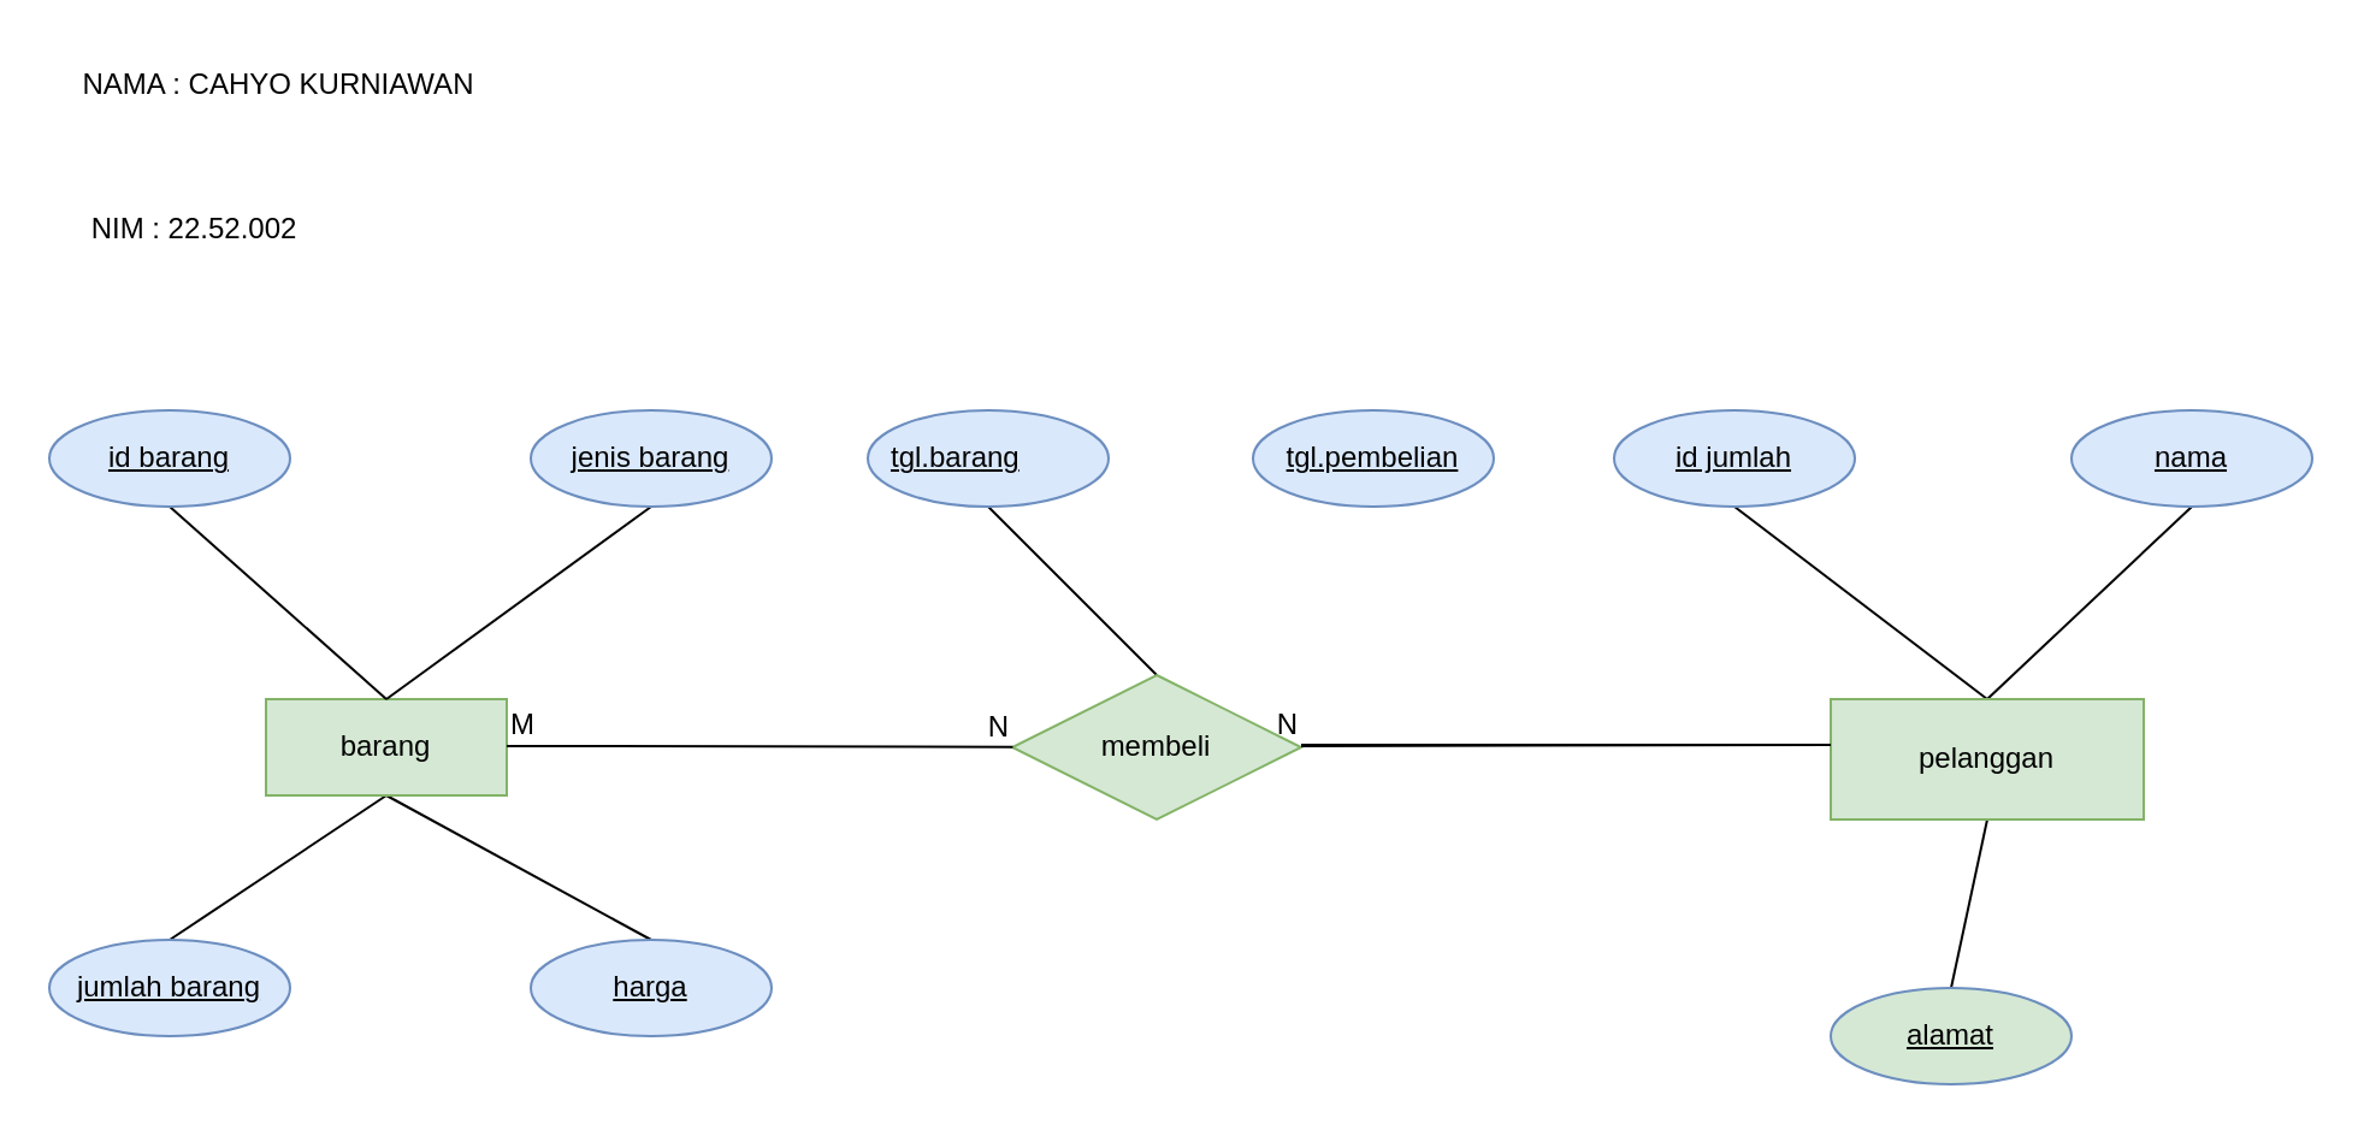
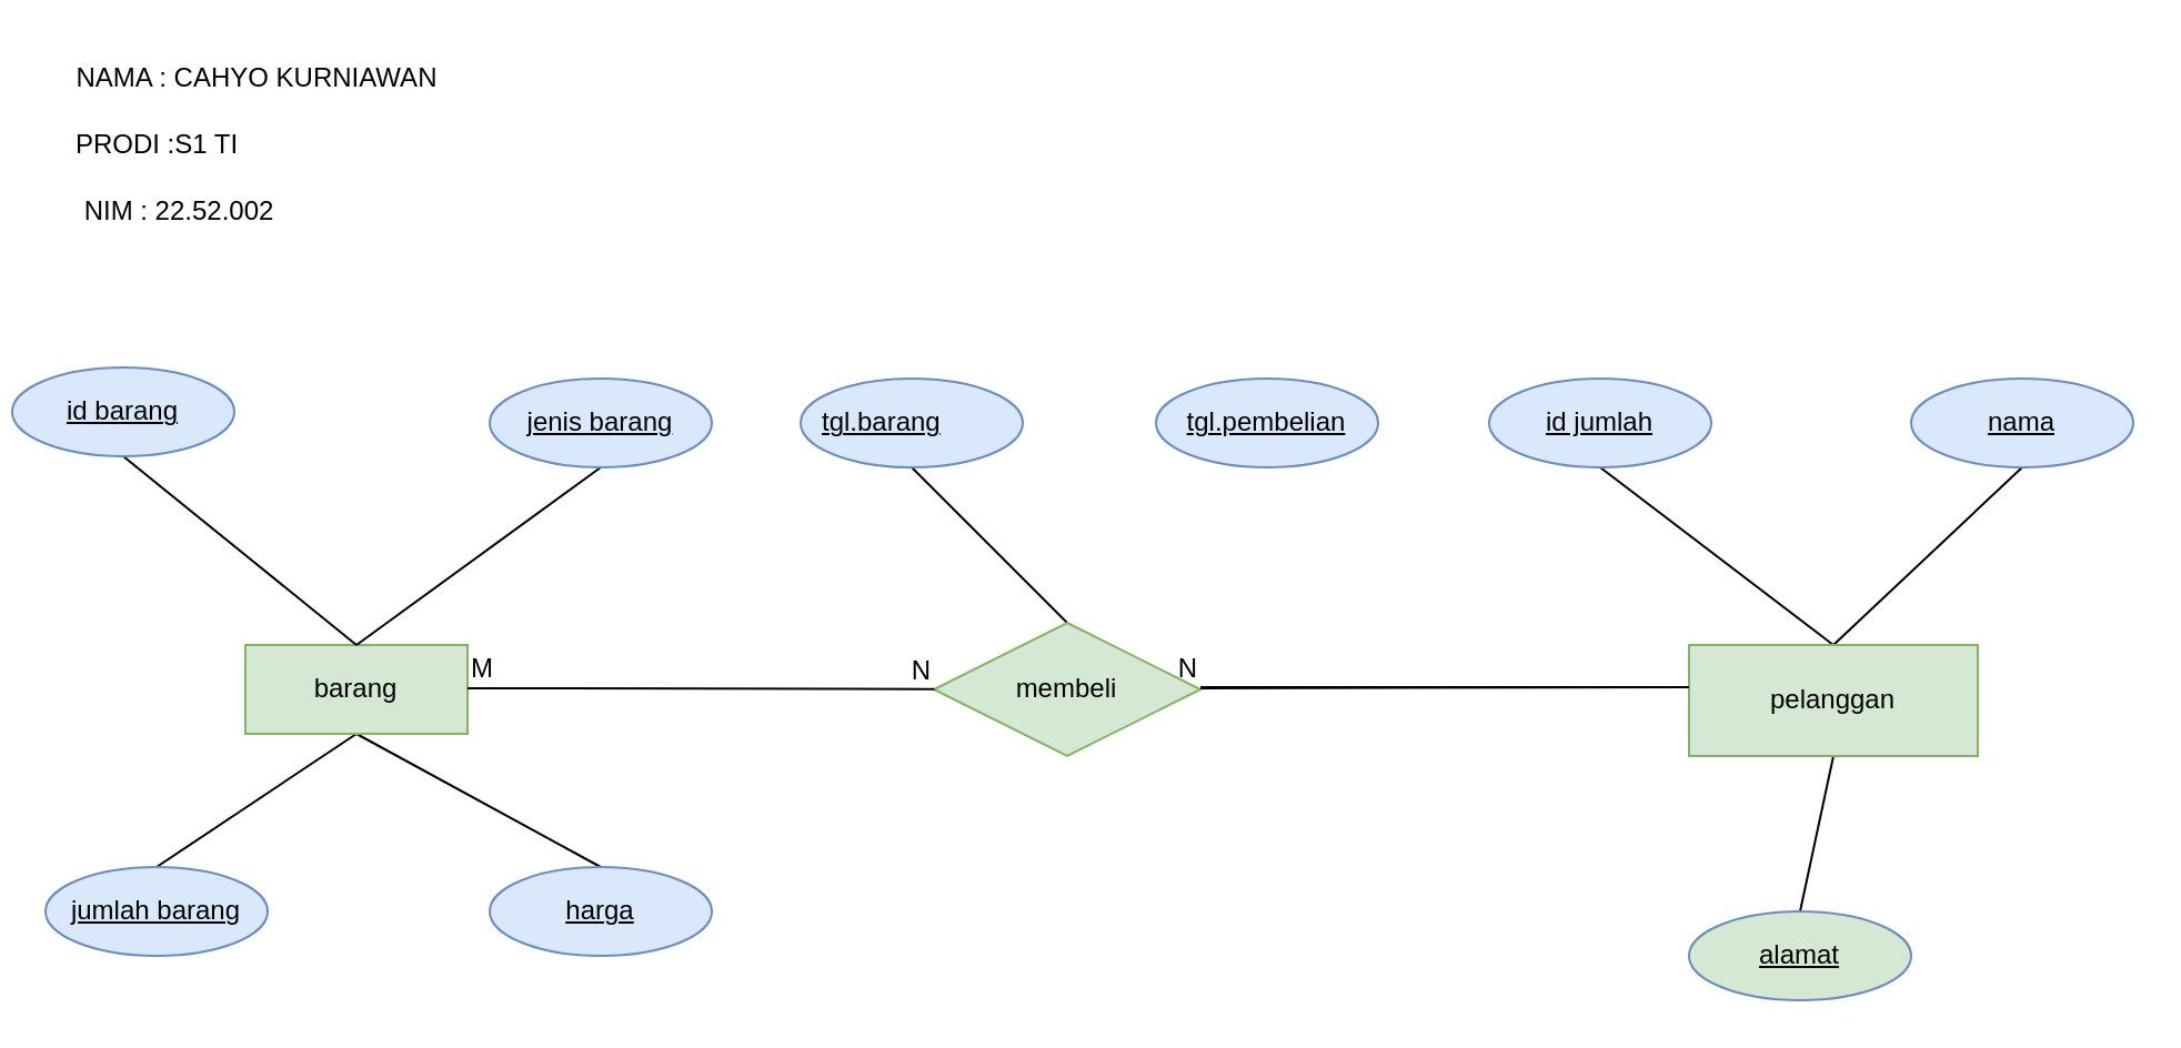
+ <mxCell id="22" value="PRODI :S1 TI" style="text;html=1;align=center;verticalAlign=middle;resizable=0;points=[];autosize=1;strokeColor=none;fillColor=none;" parent="1" vertex="1"><mxGeometry y="50" width="100" height="30" as="geometry" x="20" /></mxCell>
- <mxCell id="10" value="id barang" style="ellipse;whiteSpace=wrap;html=1;align=center;fontStyle=4;fillColor=#dae8fc;strokeColor=#6c8ebf;" parent="1" vertex="1"><mxGeometry y="170" width="100" height="40" as="geometry" x="20" /></mxCell>
+ <mxCell id="10" value="id barang" style="ellipse;whiteSpace=wrap;html=1;align=center;fontStyle=4;fillColor=#dae8fc;strokeColor=#6c8ebf;" parent="1" vertex="1"><mxGeometry x="5" y="165" width="100" height="40" as="geometry" /></mxCell>
